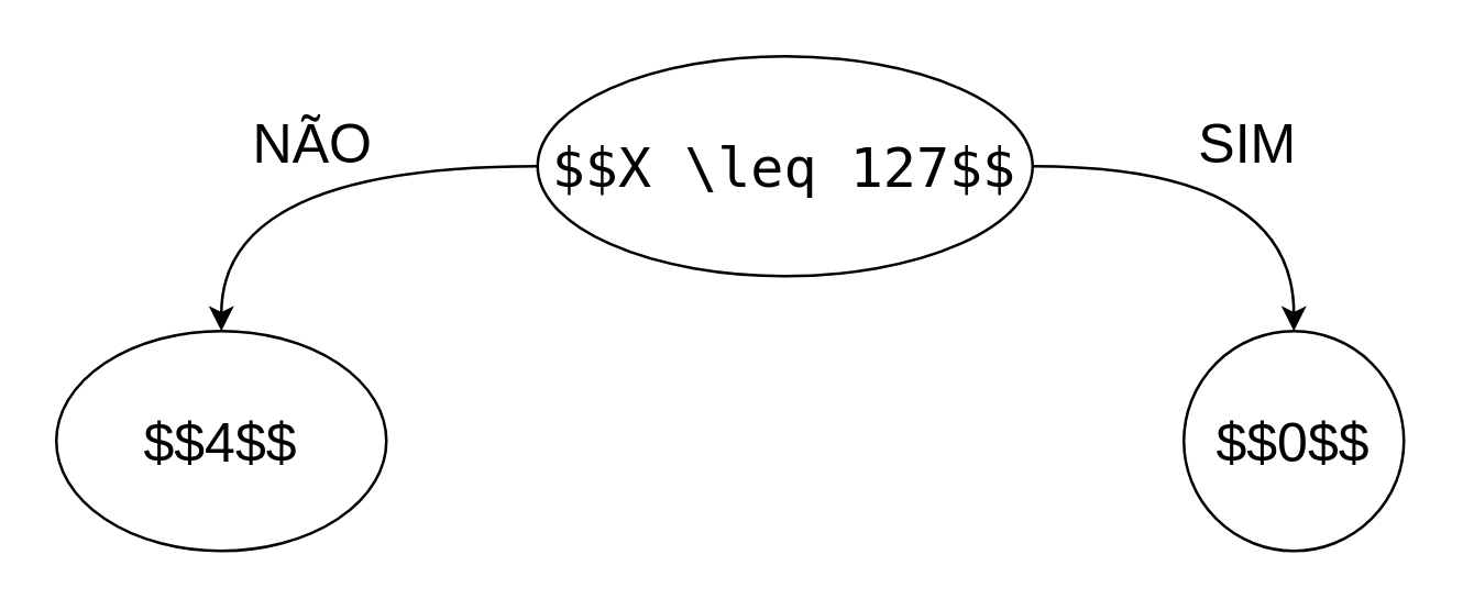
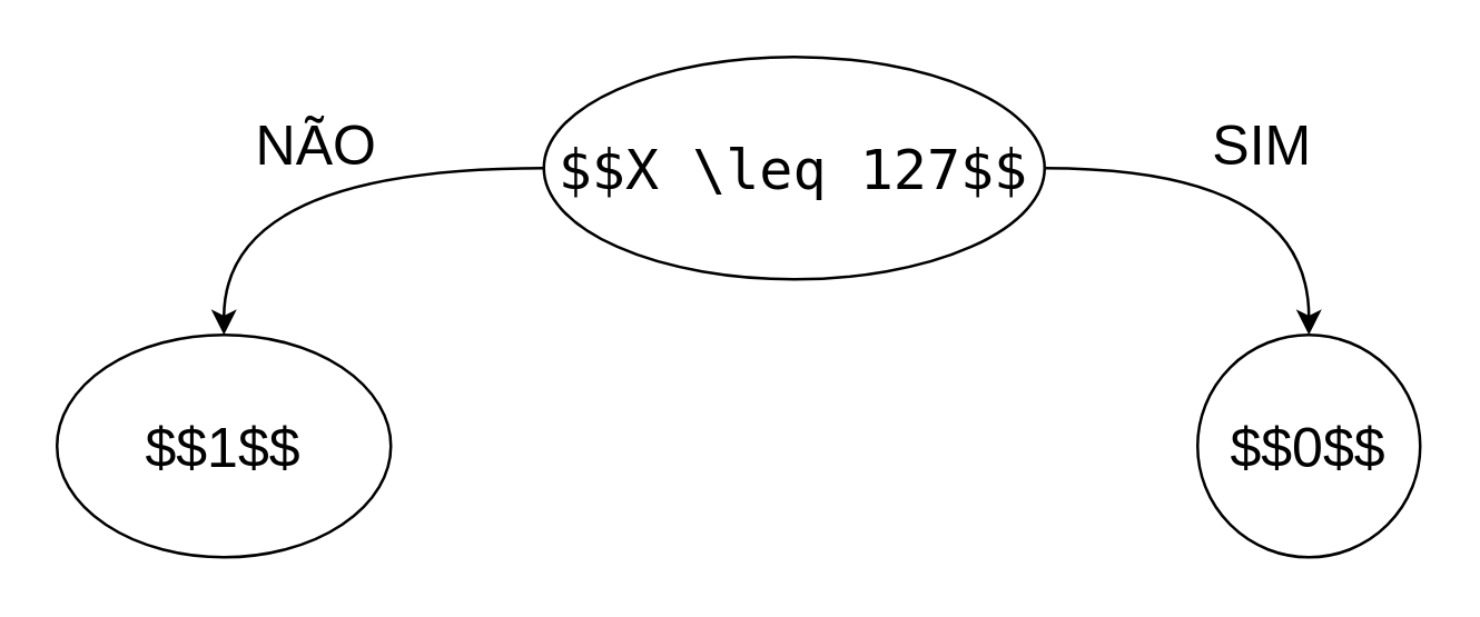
- <mxCell id="8" value="$$4$$" style="ellipse;whiteSpace=wrap;html=1;fontSize=20;fillColor=none;" parent="1" vertex="1"><mxGeometry x="20" y="120" width="120" height="80" as="geometry" /></mxCell>
+ <mxCell id="8" value="$$1$$" style="ellipse;whiteSpace=wrap;html=1;fontSize=20;fillColor=none;" parent="1" vertex="1"><mxGeometry x="20" y="120" width="120" height="80" as="geometry" /></mxCell>
